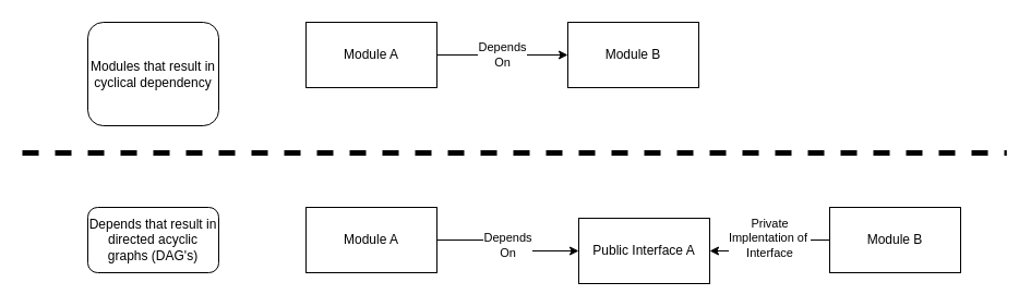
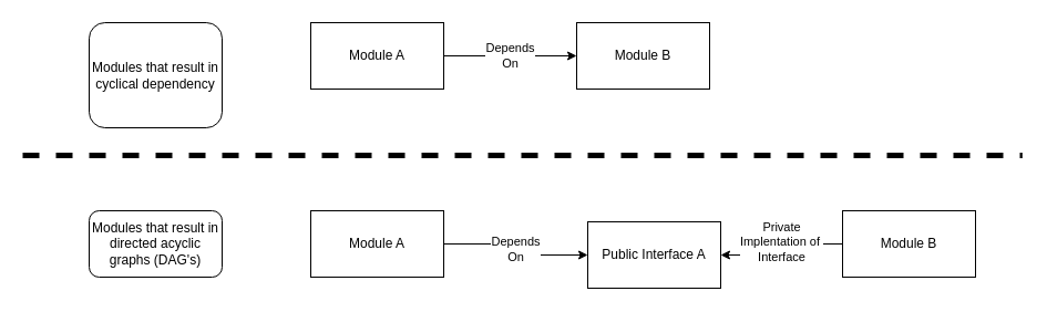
- <mxCell id="11" value="Depends that result in directed acyclic graphs (DAG's)" style="rounded=1;whiteSpace=wrap;html=1;" vertex="1" parent="1"><mxGeometry y="190" width="120" height="60" as="geometry" x="80" /></mxCell>
+ <mxCell id="11" value="Modules that result in directed acyclic graphs (DAG's)" style="rounded=1;whiteSpace=wrap;html=1;" vertex="1" parent="1"><mxGeometry y="190" width="120" height="60" as="geometry" x="80" /></mxCell>
